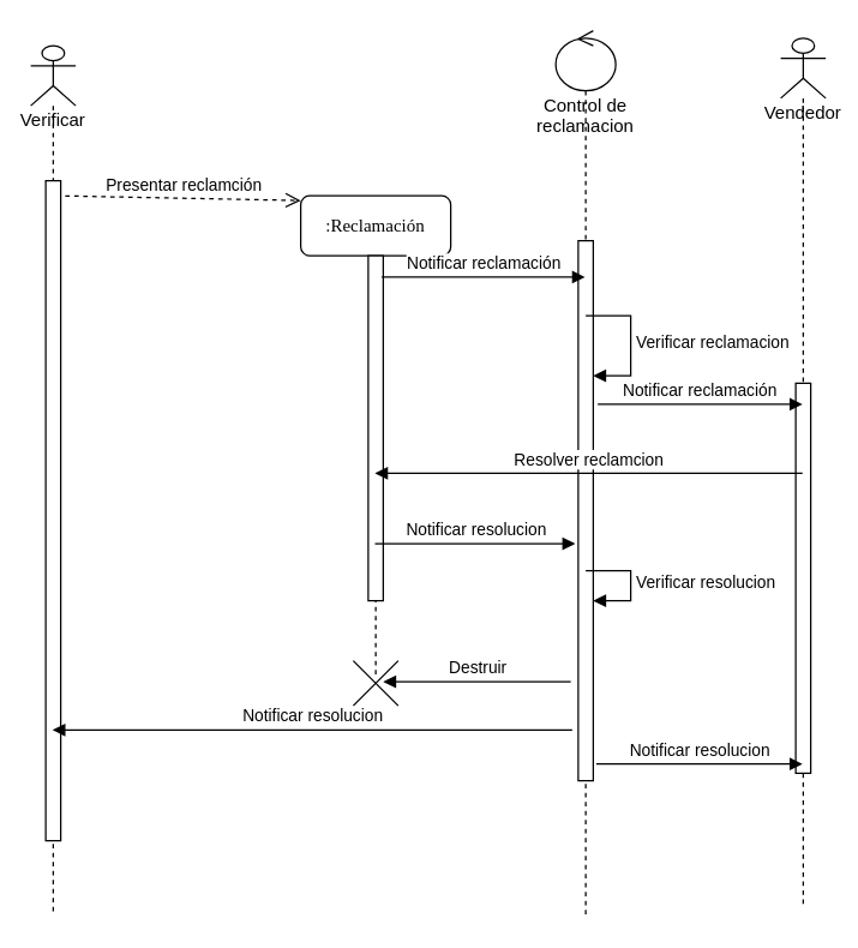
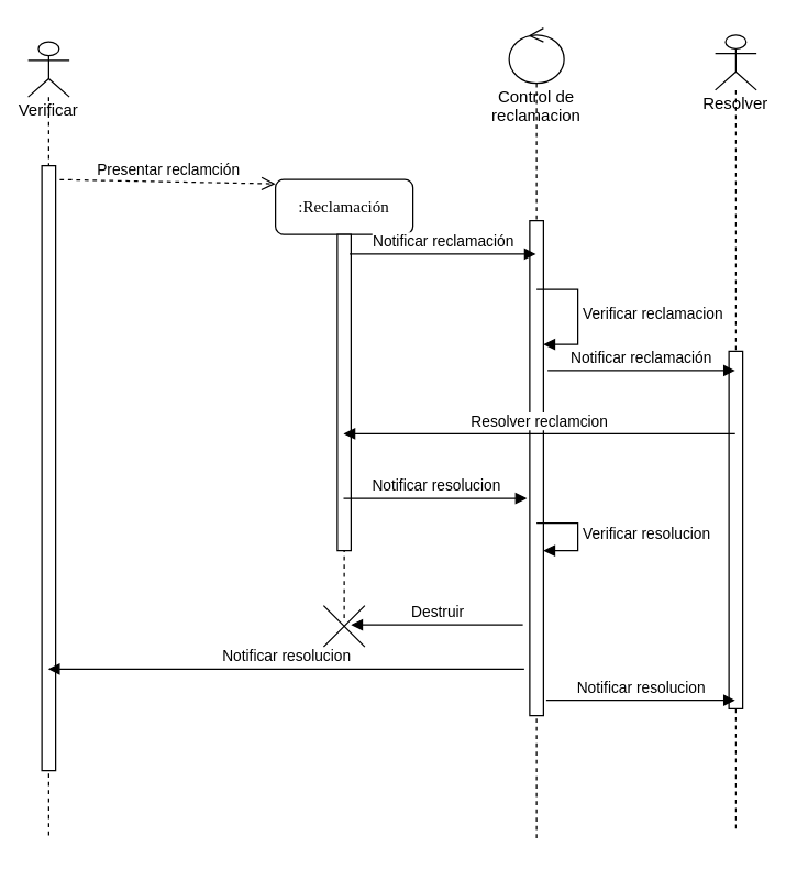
- <mxCell id="6" value="Vendedor" style="shape=umlLifeline;participant=umlActor;perimeter=lifelinePerimeter;whiteSpace=wrap;html=1;container=1;collapsible=0;recursiveResize=0;verticalAlign=top;spacingTop=36;outlineConnect=0;" vertex="1" parent="1"><mxGeometry x="520" y="25" width="30" height="580" as="geometry" /></mxCell>
+ <mxCell id="6" value="Resolver" style="shape=umlLifeline;participant=umlActor;perimeter=lifelinePerimeter;whiteSpace=wrap;html=1;container=1;collapsible=0;recursiveResize=0;verticalAlign=top;spacingTop=36;outlineConnect=0;" vertex="1" parent="1"><mxGeometry x="520" y="25" width="30" height="580" as="geometry" /></mxCell>
